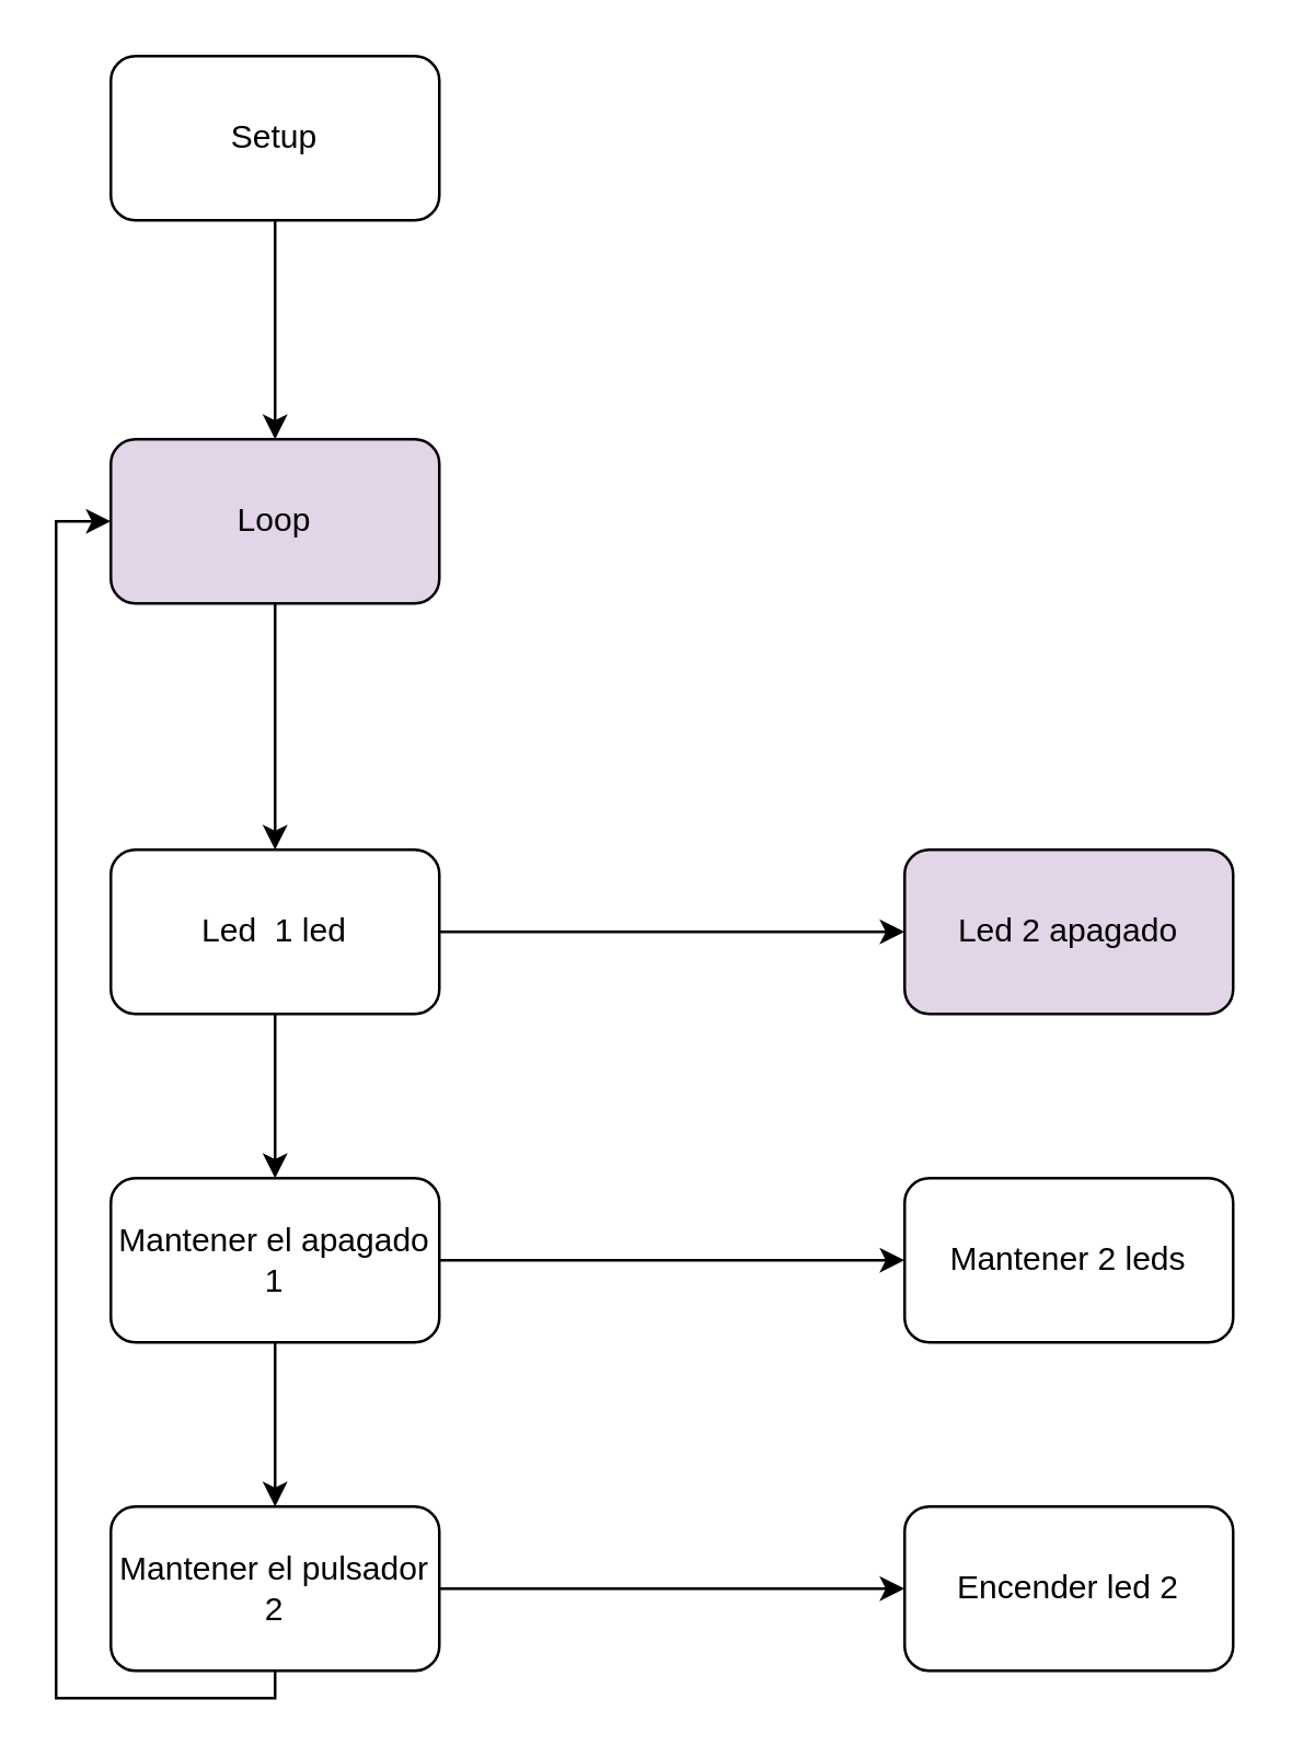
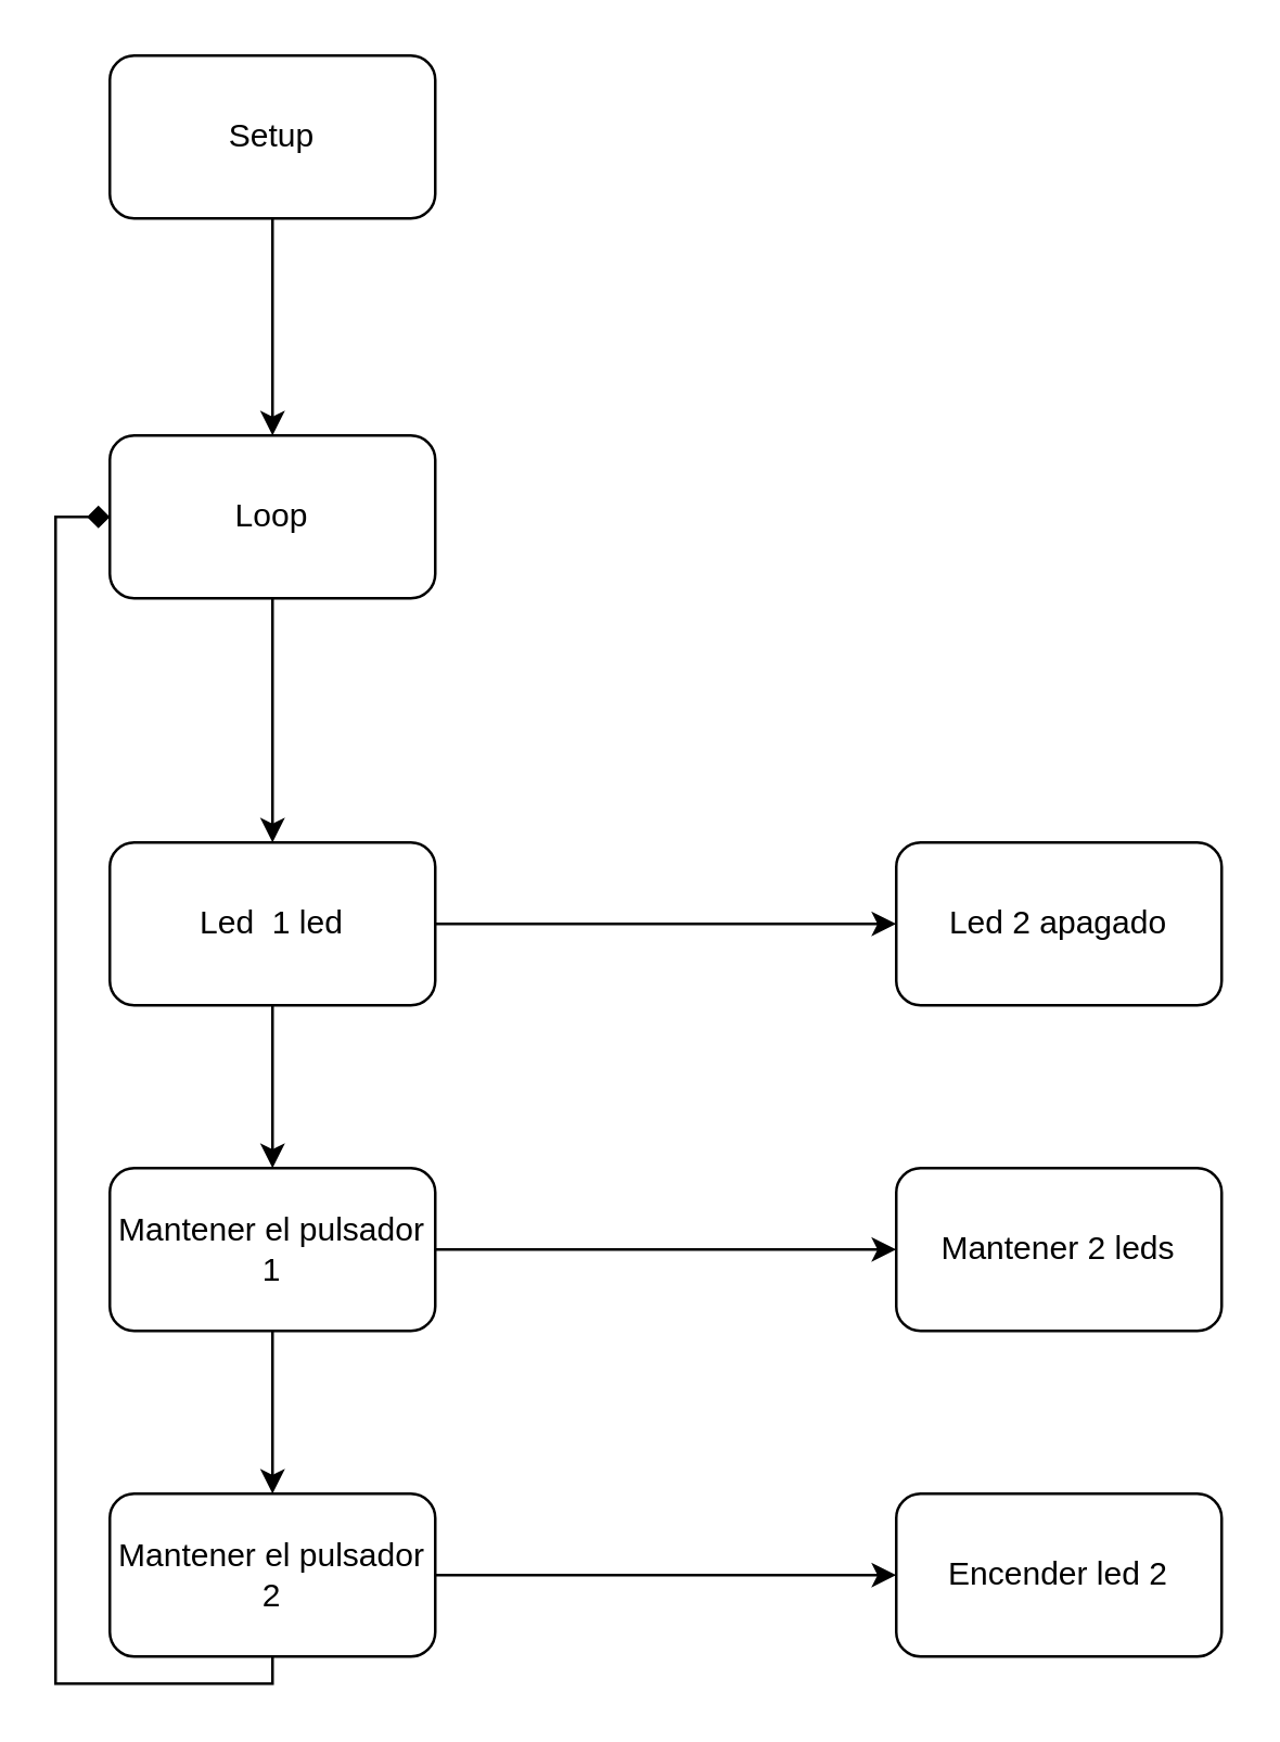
- <mxCell id="15" style="edgeStyle=orthogonalEdgeStyle;rounded=0;orthogonalLoop=1;jettySize=auto;html=1;entryX=0;entryY=0.5;entryDx=0;entryDy=0;" edge="1" parent="1" source="16" target="5"><mxGeometry relative="1" as="geometry"><Array as="points"><mxPoint x="100" y="620" /><mxPoint x="20" y="620" /><mxPoint x="20" y="190" /></Array></mxGeometry></mxCell>
+ <mxCell id="15" style="edgeStyle=orthogonalEdgeStyle;rounded=0;orthogonalLoop=1;jettySize=auto;html=1;entryX=0;entryY=0.5;entryDx=0;entryDy=0;endArrow=diamond;" edge="1" parent="1" source="16" target="5"><mxGeometry relative="1" as="geometry"><Array as="points"><mxPoint x="100" y="620" /><mxPoint x="20" y="620" /><mxPoint x="20" y="190" /></Array></mxGeometry></mxCell>
- <mxCell id="5" value="Loop" style="rounded=1;whiteSpace=wrap;html=1;fillColor=#e1d5e7;" vertex="1" parent="1"><mxGeometry x="40" y="160" width="120" height="60" as="geometry" /></mxCell>
+ <mxCell id="5" value="Loop" style="rounded=1;whiteSpace=wrap;html=1;" vertex="1" parent="1"><mxGeometry x="40" y="160" width="120" height="60" as="geometry" /></mxCell>
- <mxCell id="9" value="Led 2 apagado" style="rounded=1;whiteSpace=wrap;html=1;fillColor=#e1d5e7;" vertex="1" parent="1"><mxGeometry x="330" y="310" width="120" height="60" as="geometry" /></mxCell>
+ <mxCell id="9" value="Led 2 apagado" style="rounded=1;whiteSpace=wrap;html=1;" vertex="1" parent="1"><mxGeometry x="330" y="310" width="120" height="60" as="geometry" /></mxCell>
- <mxCell id="12" value="Mantener el apagado 1" style="rounded=1;whiteSpace=wrap;html=1;" vertex="1" parent="1"><mxGeometry x="40" y="430" width="120" height="60" as="geometry" /></mxCell>
+ <mxCell id="12" value="Mantener el pulsador 1" style="rounded=1;whiteSpace=wrap;html=1;" vertex="1" parent="1"><mxGeometry x="40" y="430" width="120" height="60" as="geometry" /></mxCell>
